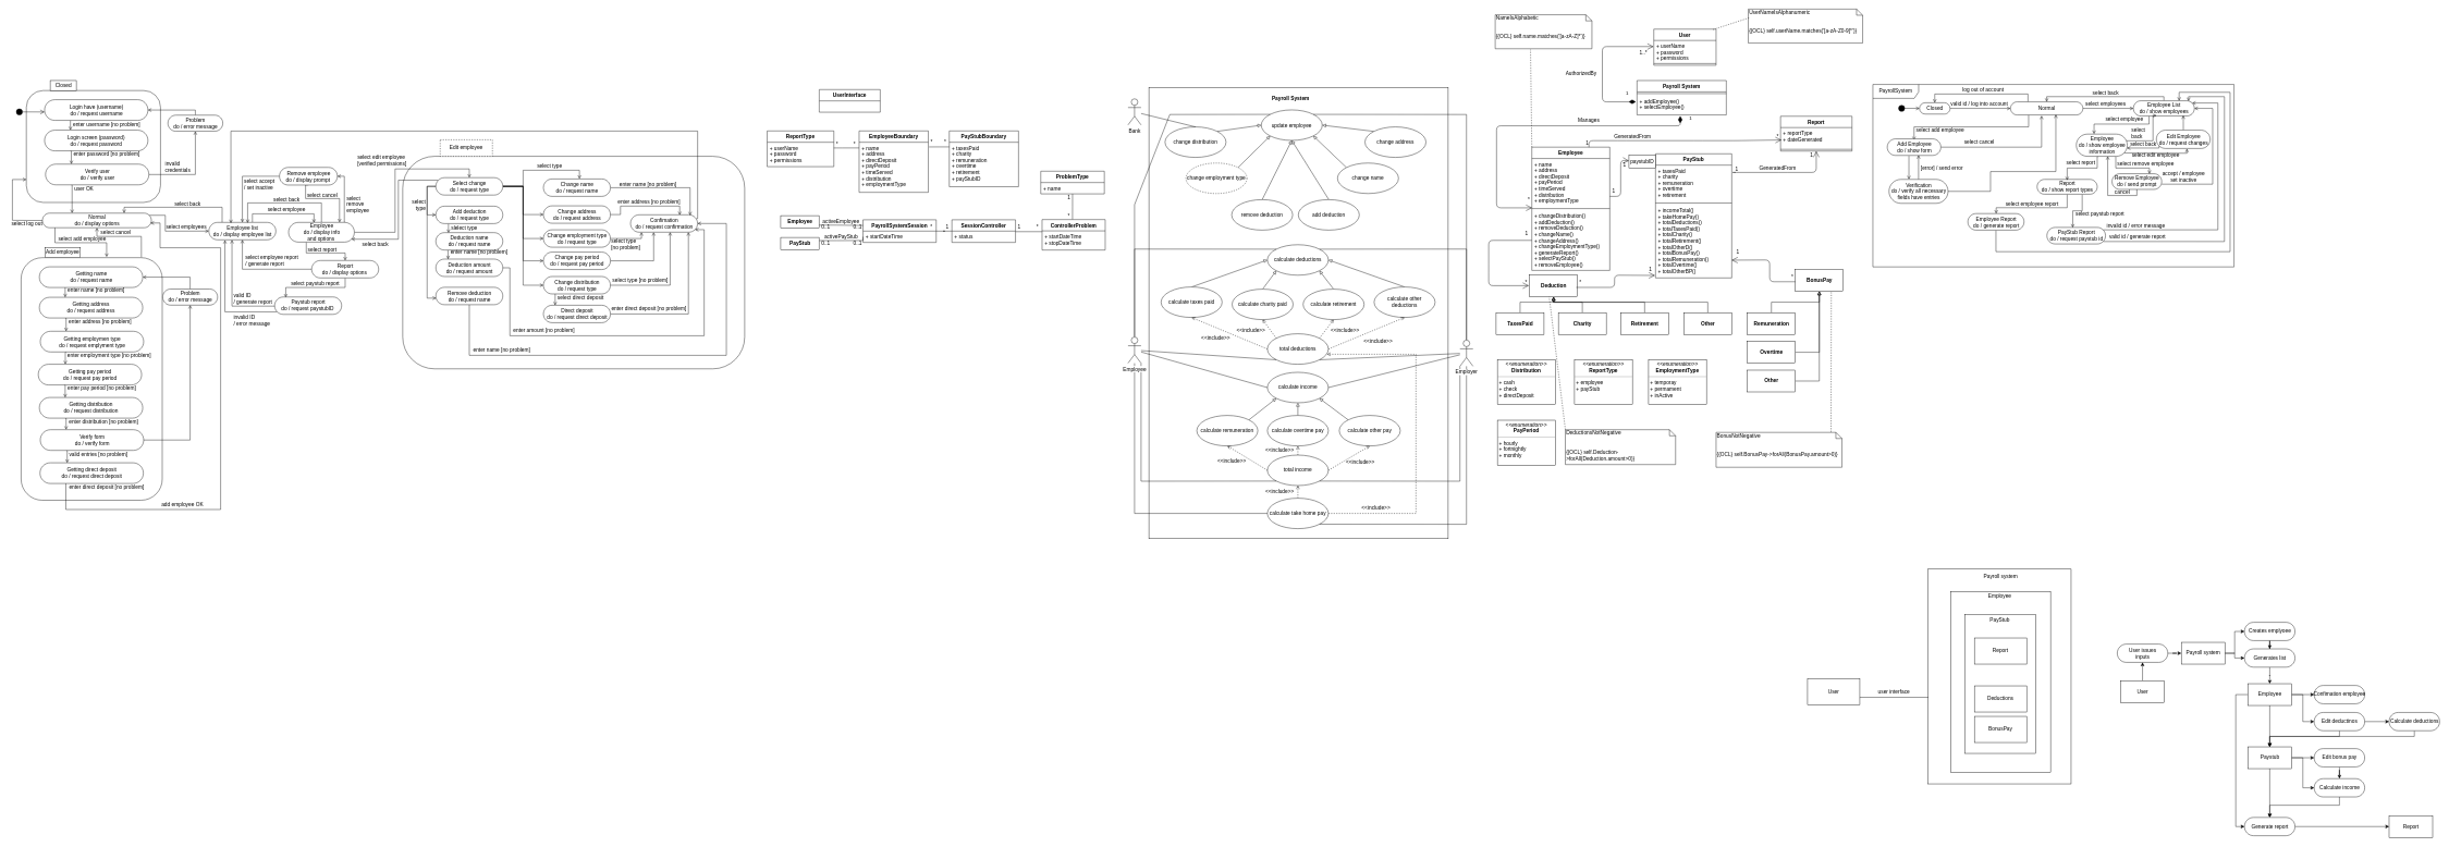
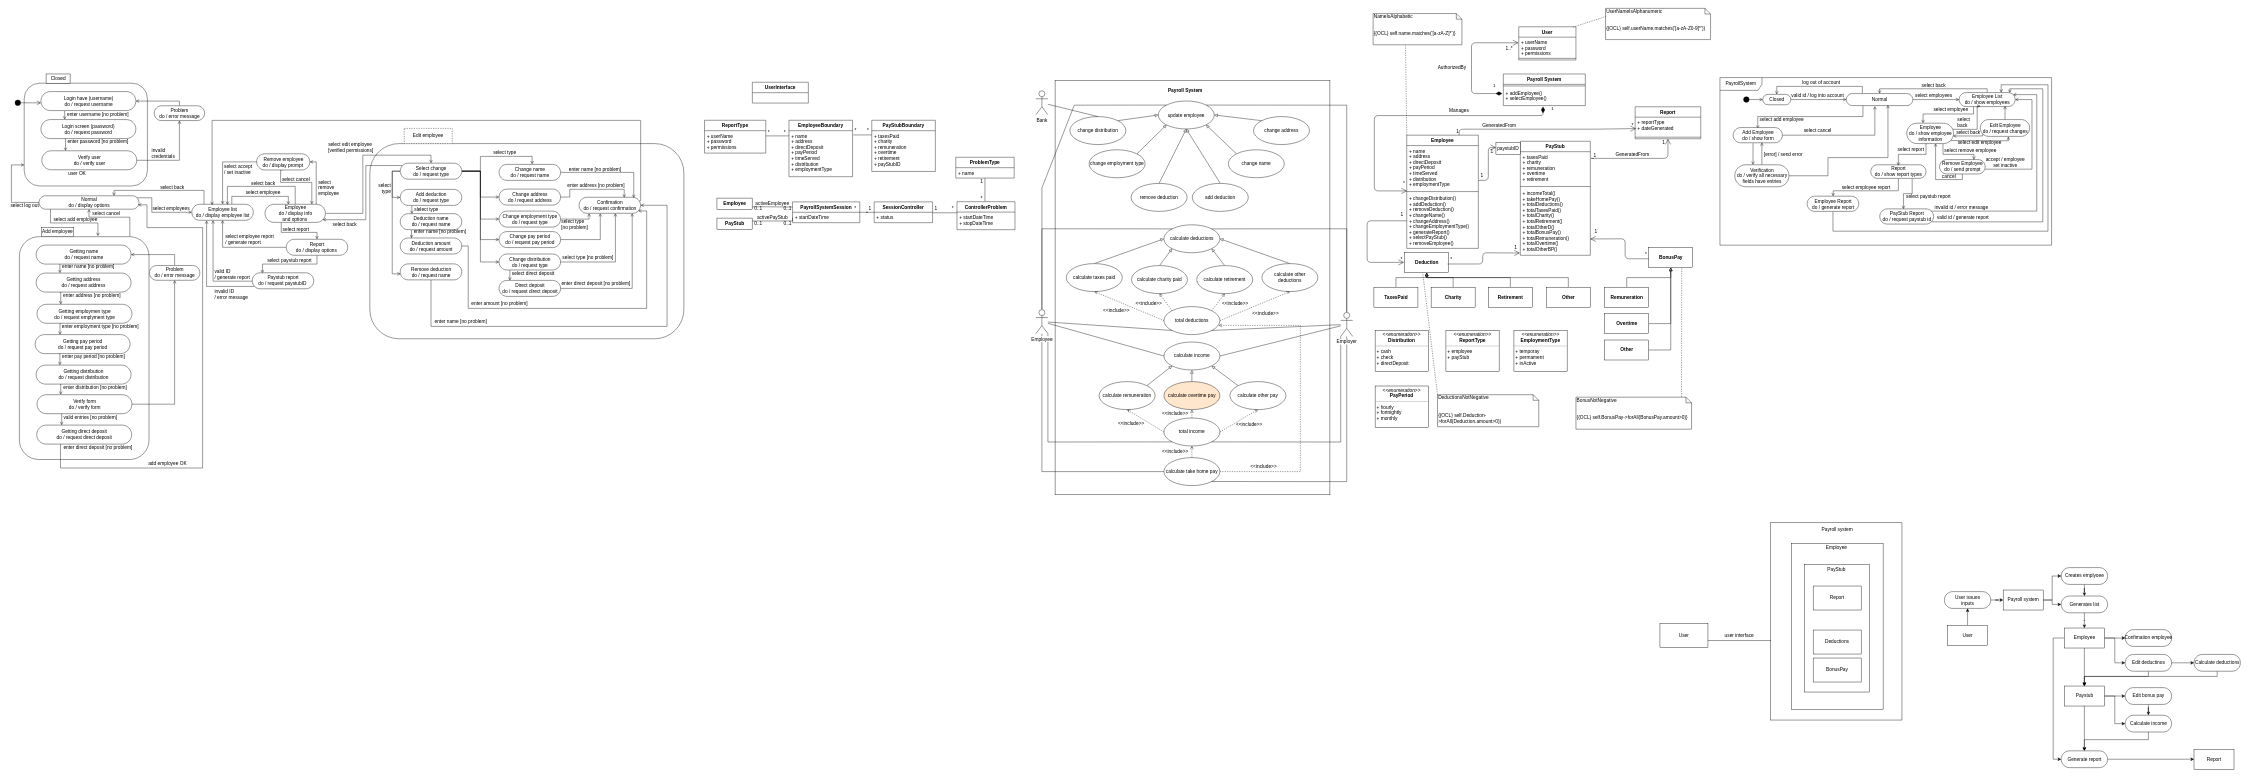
- <mxCell id="108" value="change employment type" style="ellipse;whiteSpace=wrap;html=1;dashed=1;" parent="1" vertex="1"><mxGeometry x="2722" y="373.5" width="140" height="70" as="geometry" /></mxCell>
+ <mxCell id="108" value="change employment type" style="ellipse;whiteSpace=wrap;html=1;" parent="1" vertex="1"><mxGeometry x="2722" y="373.5" width="140" height="70" as="geometry" /></mxCell>
- <mxCell id="224" style="edgeStyle=orthogonalEdgeStyle;rounded=0;orthogonalLoop=1;jettySize=auto;html=1;exitX=0.25;exitY=1;exitDx=0;exitDy=0;exitPerimeter=0;endArrow=open;endFill=0;" parent="1" source="226" target="232" edge="1"><mxGeometry relative="1" as="geometry"><mxPoint x="163" y="496" as="targetPoint" /><Array as="points"><mxPoint x="165" y="424" /></Array></mxGeometry></mxCell>
- <mxCell id="129" value="calculate overtime pay" style="ellipse;whiteSpace=wrap;html=1;" parent="1" vertex="1"><mxGeometry x="2908.97" y="953" width="140" height="70" as="geometry" /></mxCell>
+ <mxCell id="129" value="calculate overtime pay" style="ellipse;whiteSpace=wrap;html=1;fillColor=#ffe6cc;" parent="1" vertex="1"><mxGeometry x="2908.97" y="953" width="140" height="70" as="geometry" /></mxCell>
- <mxCell id="378" value="Creates emplyoee" style="html=1;dashed=0;whitespace=wrap;shape=mxgraph.dfd.start" parent="1" vertex="1"><mxGeometry x="5152" y="1428" width="116" height="42" as="geometry" /></mxCell>
+ <mxCell id="378" value="Creates emplyoee" style="html=1;dashed=0;whitespace=wrap;shape=mxgraph.dfd.start" parent="1" vertex="1"><mxGeometry x="5152" y="1418" width="116" height="42" as="geometry" /></mxCell>
